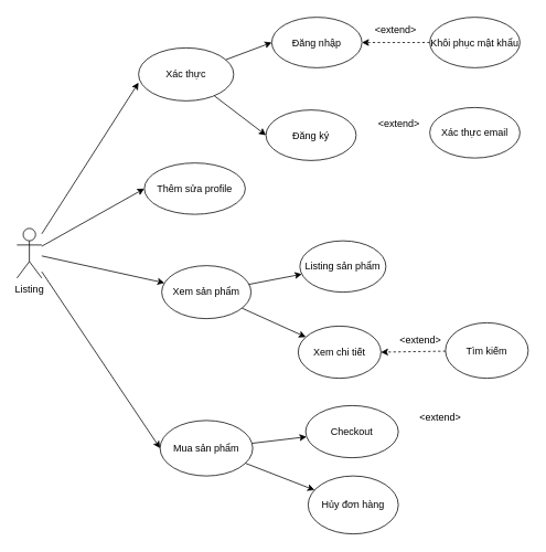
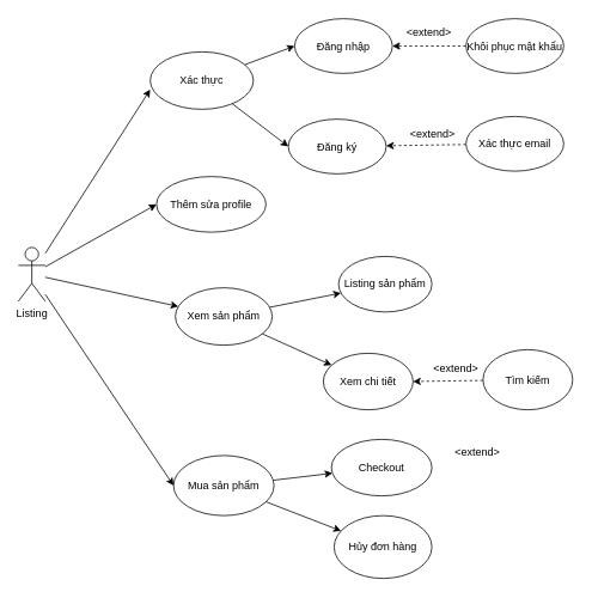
+ <mxCell id="12" style="edgeStyle=none;rounded=0;orthogonalLoop=1;jettySize=auto;html=1;dashed=1;" edge="1" parent="1" source="13" target="11"><mxGeometry relative="1" as="geometry" /></mxCell>
- <mxCell id="22" value="Listing sản phẩm" style="ellipse;whiteSpace=wrap;html=1;" vertex="1" parent="1"><mxGeometry x="362" y="290" width="104" height="62" as="geometry" /></mxCell>
+ <mxCell id="22" value="Listing sản phẩm" style="ellipse;whiteSpace=wrap;html=1;" vertex="1" parent="1"><mxGeometry x="377" y="285" width="104" height="62" as="geometry" /></mxCell>
